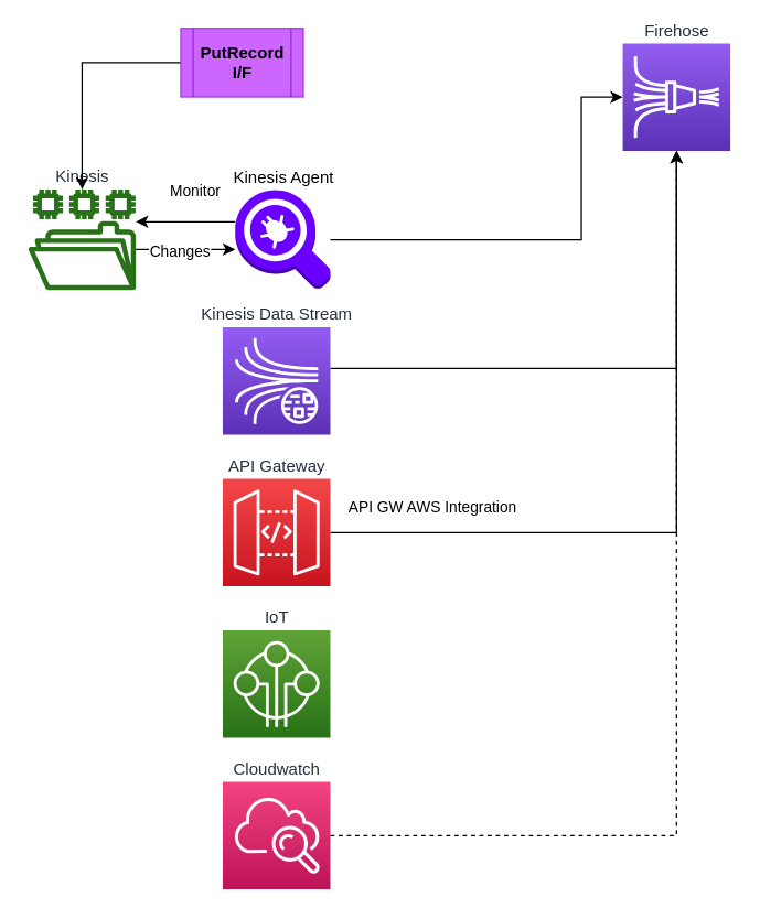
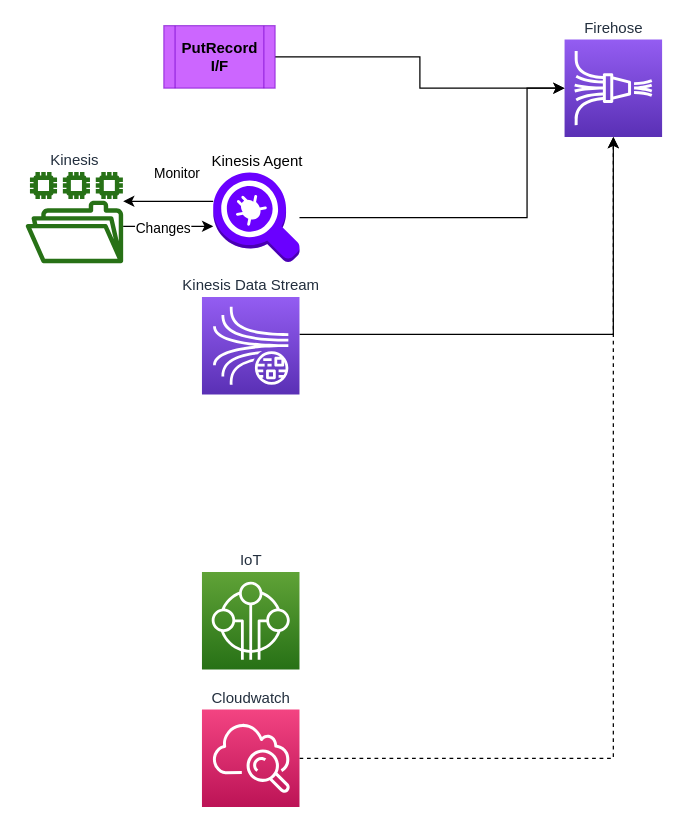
- <mxCell id="15" style="edgeStyle=orthogonalEdgeStyle;rounded=0;orthogonalLoop=1;jettySize=auto;html=1;fontColor=#000000;labelPosition=center;verticalLabelPosition=top;align=center;verticalAlign=bottom;" edge="1" parent="1" source="16" target="14"><mxGeometry relative="1" as="geometry" /></mxCell>
+ <mxCell id="15" style="edgeStyle=orthogonalEdgeStyle;rounded=0;orthogonalLoop=1;jettySize=auto;html=1;fontColor=#000000;labelPosition=center;verticalLabelPosition=top;align=center;verticalAlign=bottom;" edge="1" parent="1" source="16" target="4"><mxGeometry relative="1" as="geometry" /></mxCell>
- <mxCell id="8" value="API Gateway" style="outlineConnect=0;fontColor=#232F3E;gradientColor=#F54749;gradientDirection=north;fillColor=#C7131F;strokeColor=#ffffff;dashed=0;verticalLabelPosition=top;verticalAlign=bottom;align=center;html=1;fontSize=12;fontStyle=0;aspect=fixed;shape=mxgraph.aws4.resourceIcon;resIcon=mxgraph.aws4.api_gateway;labelPosition=center;" vertex="1" parent="1"><mxGeometry x="161" y="347" width="78" height="78" as="geometry" /></mxCell>
- <mxCell id="7" value="API GW AWS Integration" style="edgeStyle=orthogonalEdgeStyle;rounded=0;orthogonalLoop=1;jettySize=auto;html=1;fontColor=#000000;labelPosition=center;verticalLabelPosition=top;align=center;verticalAlign=bottom;" edge="1" parent="1" source="8" target="4"><mxGeometry x="-0.721" y="9" relative="1" as="geometry"><Array as="points"><mxPoint x="490" y="386" /></Array><mxPoint as="offset" /></mxGeometry></mxCell>
